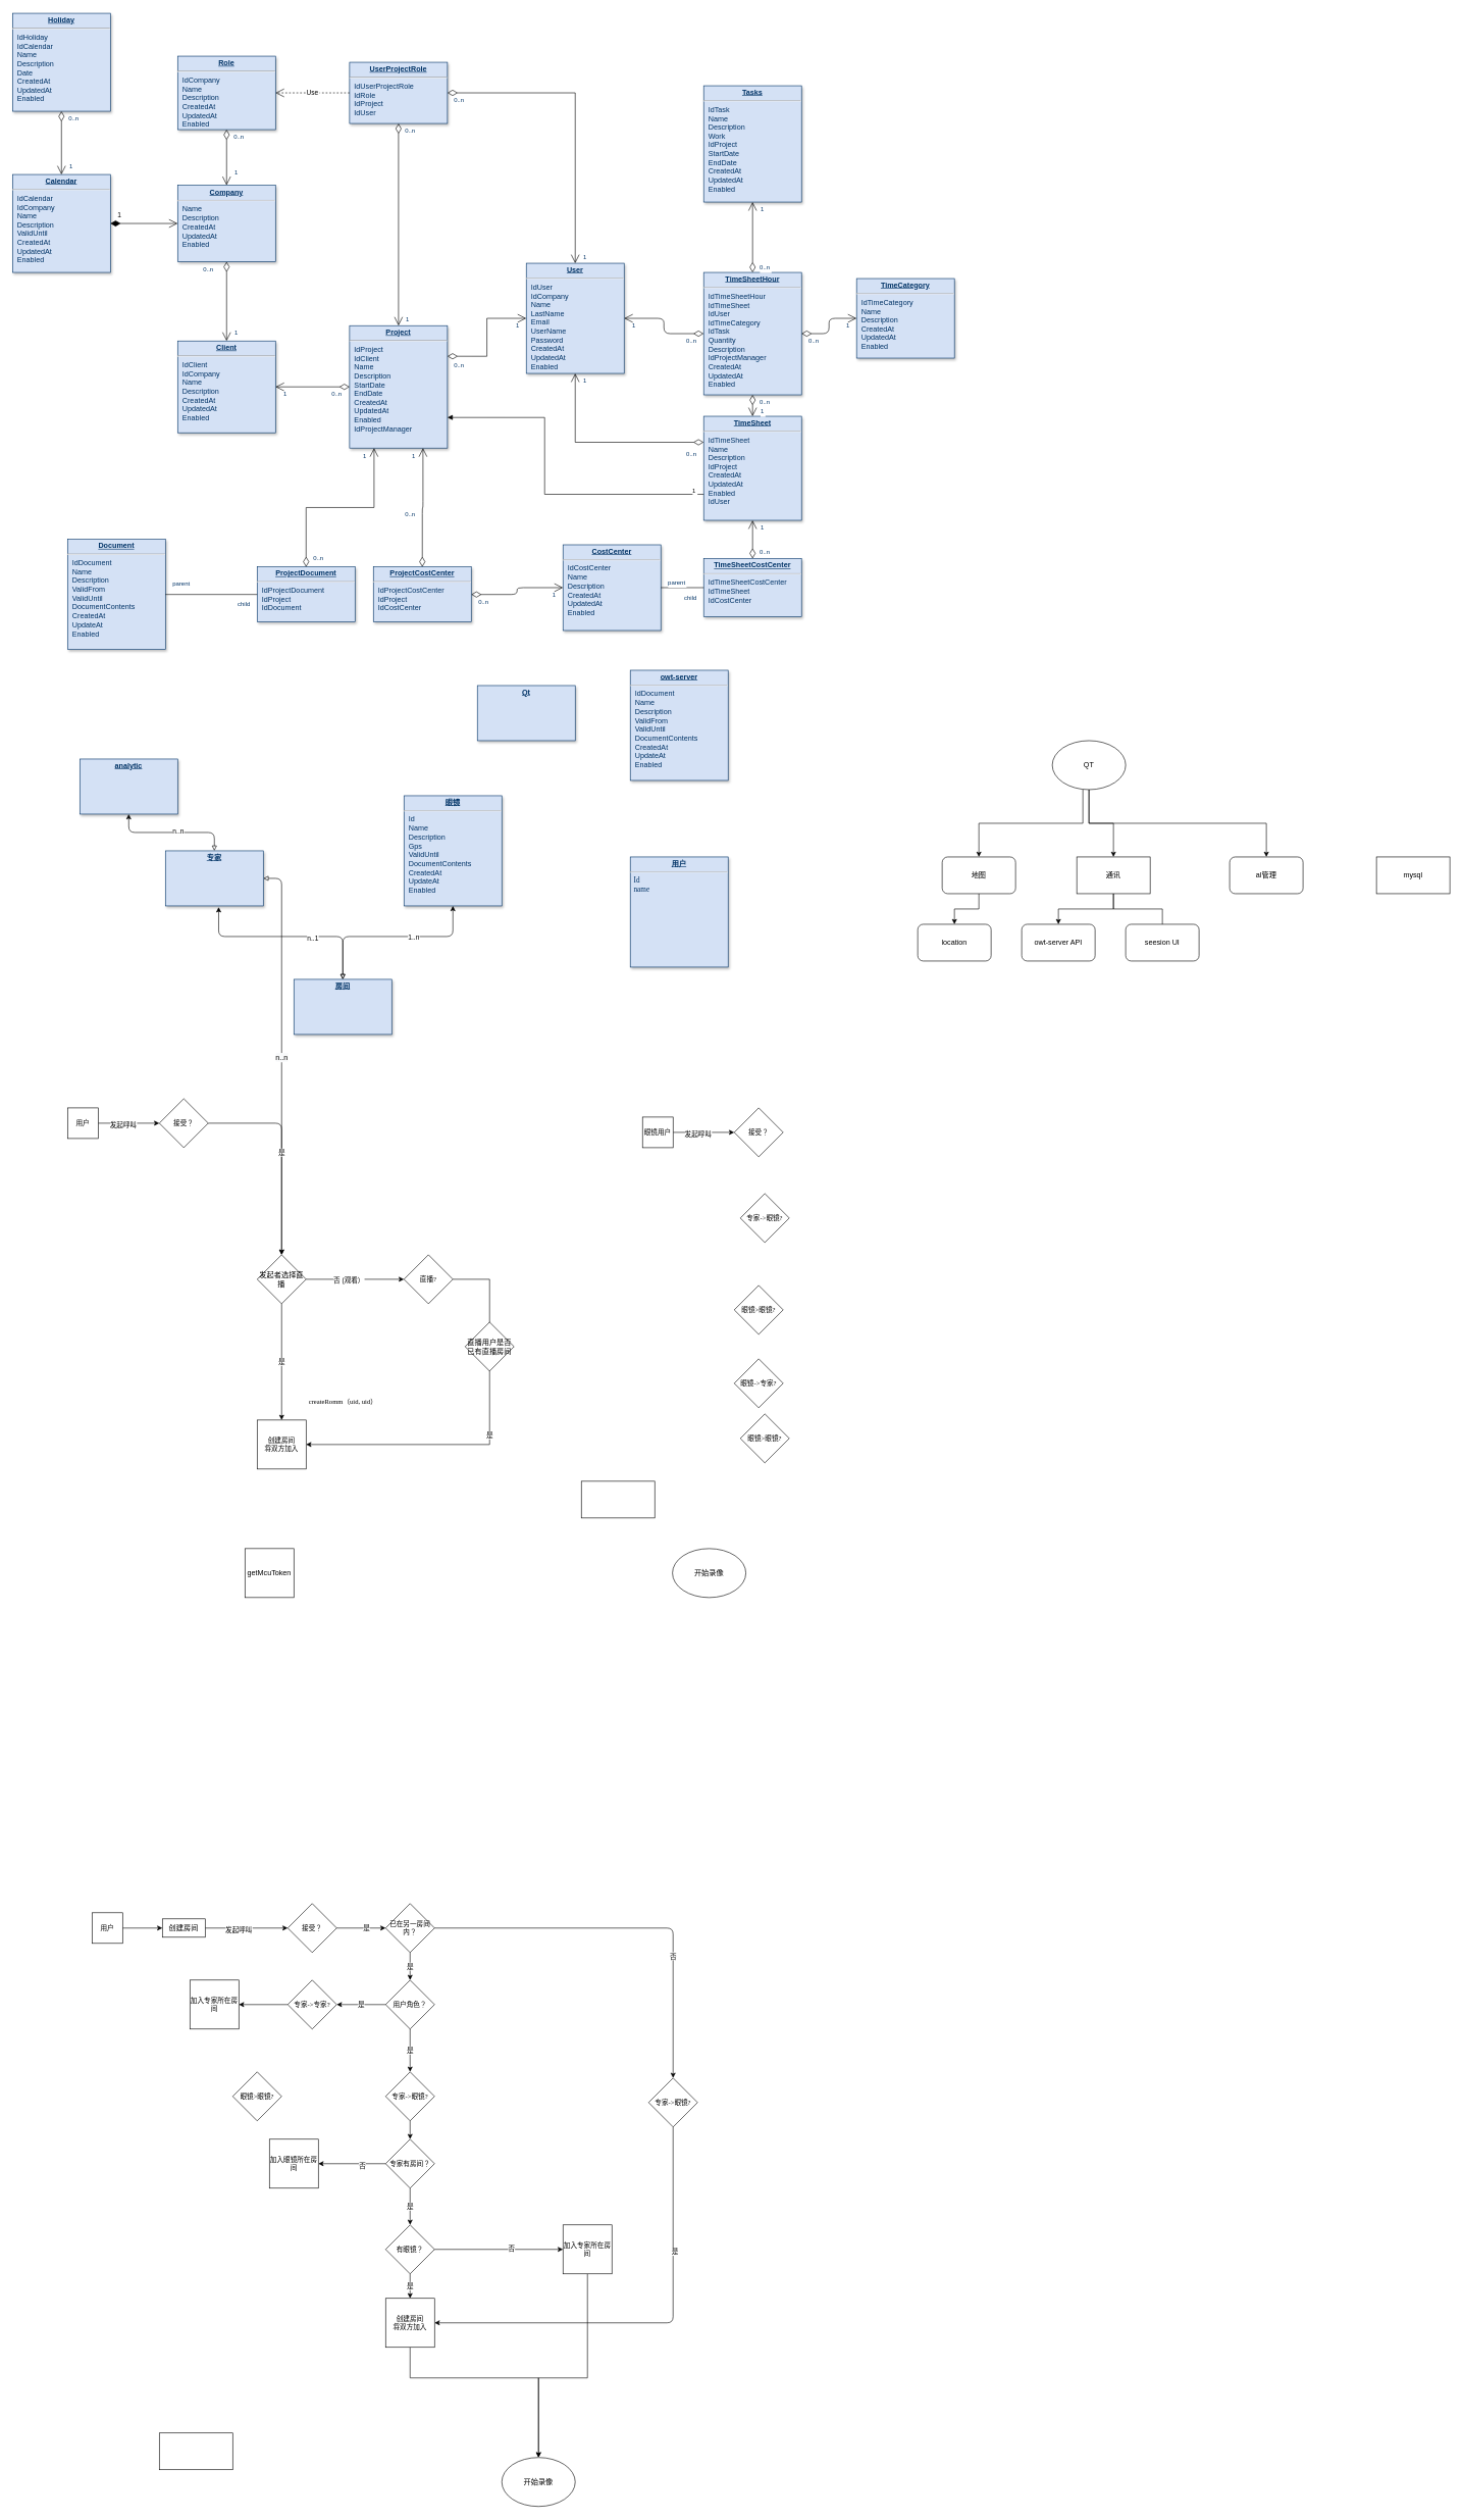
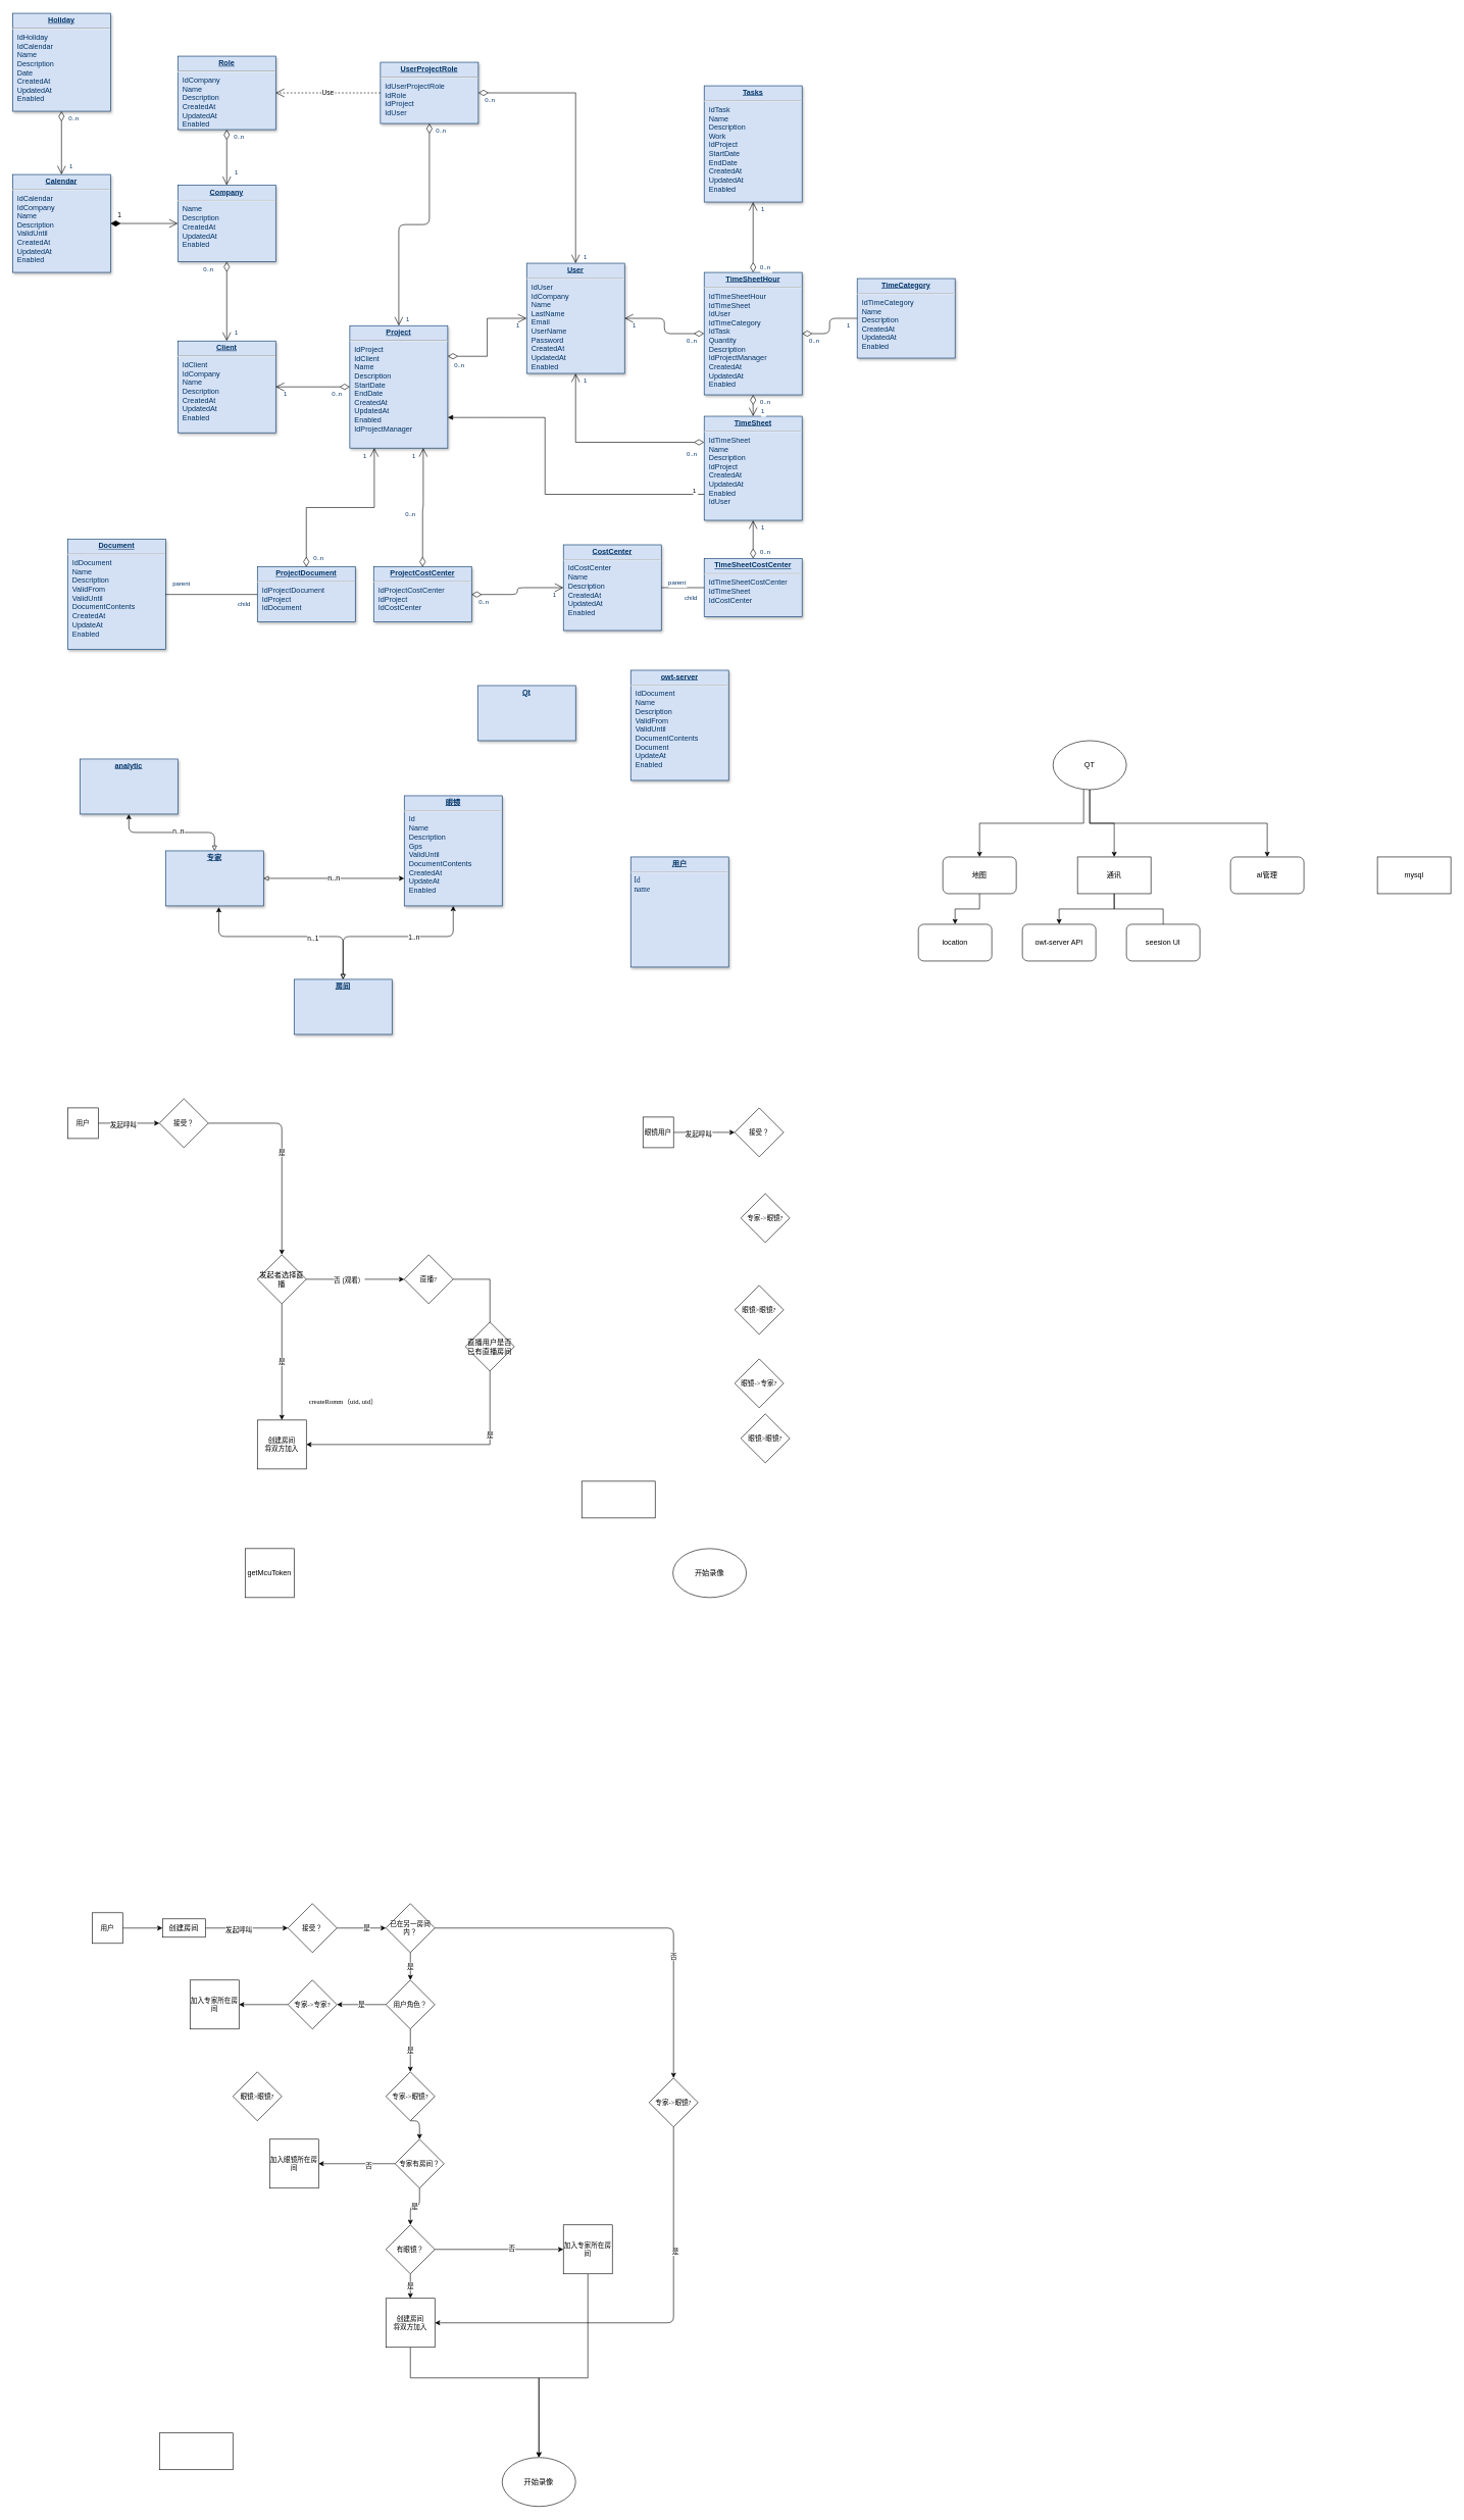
- <mxCell id="6" value="&lt;p style=&quot;margin: 0px; margin-top: 4px; text-align: center; text-decoration: underline;&quot;&gt;&lt;strong&gt;UserProjectRole&lt;/strong&gt;&lt;/p&gt;&lt;hr /&gt;&lt;p style=&quot;margin: 0px; margin-left: 8px;&quot;&gt;IdUserProjectRole&lt;/p&gt;&lt;p style=&quot;margin: 0px; margin-left: 8px;&quot;&gt;IdRole&lt;/p&gt;&lt;p style=&quot;margin: 0px; margin-left: 8px;&quot;&gt;IdProject&lt;/p&gt;&lt;p style=&quot;margin: 0px; margin-left: 8px;&quot;&gt;IdUser&lt;/p&gt;" style="verticalAlign=top;align=left;overflow=fill;fontSize=12;fontFamily=Helvetica;html=1;strokeColor=#003366;shadow=1;fillColor=#D4E1F5;fontColor=#003366" parent="1" vertex="1"><mxGeometry x="571.08" y="100.64" width="160" height="100" as="geometry" /></mxCell>
+ <mxCell id="6" value="&lt;p style=&quot;margin: 0px; margin-top: 4px; text-align: center; text-decoration: underline;&quot;&gt;&lt;strong&gt;UserProjectRole&lt;/strong&gt;&lt;/p&gt;&lt;hr /&gt;&lt;p style=&quot;margin: 0px; margin-left: 8px;&quot;&gt;IdUserProjectRole&lt;/p&gt;&lt;p style=&quot;margin: 0px; margin-left: 8px;&quot;&gt;IdRole&lt;/p&gt;&lt;p style=&quot;margin: 0px; margin-left: 8px;&quot;&gt;IdProject&lt;/p&gt;&lt;p style=&quot;margin: 0px; margin-left: 8px;&quot;&gt;IdUser&lt;/p&gt;" style="verticalAlign=top;align=left;overflow=fill;fontSize=12;fontFamily=Helvetica;html=1;strokeColor=#003366;shadow=1;fillColor=#D4E1F5;fontColor=#003366" parent="1" vertex="1"><mxGeometry x="621.08" y="100.64" width="160" height="100" as="geometry" /></mxCell>
- <mxCell id="49" value="" style="endArrow=open;endSize=12;startArrow=diamondThin;startSize=14;startFill=0;edgeStyle=orthogonalEdgeStyle" parent="1" source="10" target="13" edge="1"><mxGeometry x="1309.36" y="540" as="geometry"><mxPoint x="1289.36" y="539" as="sourcePoint" /><mxPoint x="1449.36" y="539" as="targetPoint" /></mxGeometry></mxCell>
+ <mxCell id="49" value="" style="endArrow=none;endSize=12;startArrow=diamondThin;startSize=14;startFill=0;edgeStyle=orthogonalEdgeStyle;" parent="1" source="10" target="13" edge="1"><mxGeometry x="1309.36" y="540" as="geometry"><mxPoint x="1289.36" y="539" as="sourcePoint" /><mxPoint x="1449.36" y="539" as="targetPoint" /></mxGeometry></mxCell>
- <mxCell id="78" value="&lt;p style=&quot;margin: 0px ; margin-top: 4px ; text-align: center ; text-decoration: underline&quot;&gt;&lt;b&gt;owt-server&lt;/b&gt;&lt;/p&gt;&lt;hr&gt;&lt;p style=&quot;margin: 0px ; margin-left: 8px&quot;&gt;IdDocument&lt;/p&gt;&lt;p style=&quot;margin: 0px ; margin-left: 8px&quot;&gt;Name&lt;/p&gt;&lt;p style=&quot;margin: 0px ; margin-left: 8px&quot;&gt;Description&lt;/p&gt;&lt;p style=&quot;margin: 0px ; margin-left: 8px&quot;&gt;ValidFrom&lt;/p&gt;&lt;p style=&quot;margin: 0px ; margin-left: 8px&quot;&gt;ValidUntil&lt;/p&gt;&lt;p style=&quot;margin: 0px ; margin-left: 8px&quot;&gt;DocumentContents&lt;/p&gt;&lt;p style=&quot;margin: 0px ; margin-left: 8px&quot;&gt;CreatedAt&lt;/p&gt;&lt;p style=&quot;margin: 0px ; margin-left: 8px&quot;&gt;UpdateAt&lt;/p&gt;&lt;p style=&quot;margin: 0px ; margin-left: 8px&quot;&gt;Enabled&lt;/p&gt;" style="verticalAlign=top;align=left;overflow=fill;fontSize=12;fontFamily=Helvetica;html=1;strokeColor=#003366;shadow=1;fillColor=#D4E1F5;fontColor=#003366" parent="1" vertex="1"><mxGeometry x="1030" y="1094" width="160" height="180" as="geometry" /></mxCell>
+ <mxCell id="78" value="&lt;p style=&quot;margin: 0px ; margin-top: 4px ; text-align: center ; text-decoration: underline&quot;&gt;&lt;b&gt;owt-server&lt;/b&gt;&lt;/p&gt;&lt;hr&gt;&lt;p style=&quot;margin: 0px ; margin-left: 8px&quot;&gt;IdDocument&lt;/p&gt;&lt;p style=&quot;margin: 0px ; margin-left: 8px&quot;&gt;Name&lt;/p&gt;&lt;p style=&quot;margin: 0px ; margin-left: 8px&quot;&gt;Description&lt;/p&gt;&lt;p style=&quot;margin: 0px ; margin-left: 8px&quot;&gt;ValidFrom&lt;/p&gt;&lt;p style=&quot;margin: 0px ; margin-left: 8px&quot;&gt;ValidUntil&lt;/p&gt;&lt;p style=&quot;margin: 0px ; margin-left: 8px&quot;&gt;DocumentContents&lt;/p&gt;&lt;p style=&quot;margin: 0px ; margin-left: 8px&quot;&gt;Document&lt;/p&gt;&lt;p style=&quot;margin: 0px ; margin-left: 8px&quot;&gt;UpdateAt&lt;/p&gt;&lt;p style=&quot;margin: 0px ; margin-left: 8px&quot;&gt;Enabled&lt;/p&gt;" style="verticalAlign=top;align=left;overflow=fill;fontSize=12;fontFamily=Helvetica;html=1;strokeColor=#003366;shadow=1;fillColor=#D4E1F5;fontColor=#003366" parent="1" vertex="1"><mxGeometry x="1030" y="1094" width="160" height="180" as="geometry" /></mxCell>
- <mxCell id="93" value="&lt;span style=&quot;color: rgb(0 , 0 , 0) ; font-family: &amp;#34;helvetica&amp;#34; ; font-size: 12px ; font-style: normal ; font-weight: 400 ; letter-spacing: normal ; text-align: center ; text-indent: 0px ; text-transform: none ; word-spacing: 0px ; background-color: rgb(248 , 249 , 250) ; display: inline ; float: none&quot;&gt;n..n&lt;/span&gt;" style="edgeStyle=orthogonalEdgeStyle;rounded=1;orthogonalLoop=1;jettySize=auto;html=1;exitX=1;exitY=0.5;exitDx=0;exitDy=0;startArrow=block;startFill=0;fillColor=#0050ef;" parent="1" source="96" target="166" edge="1"><mxGeometry relative="1" as="geometry"><mxPoint x="660" y="1434" as="targetPoint" /></mxGeometry></mxCell>
+ <mxCell id="93" value="&lt;span style=&quot;color: rgb(0 , 0 , 0) ; font-family: &amp;#34;helvetica&amp;#34; ; font-size: 12px ; font-style: normal ; font-weight: 400 ; letter-spacing: normal ; text-align: center ; text-indent: 0px ; text-transform: none ; word-spacing: 0px ; background-color: rgb(248 , 249 , 250) ; display: inline ; float: none&quot;&gt;n..n&lt;/span&gt;" style="edgeStyle=orthogonalEdgeStyle;rounded=1;orthogonalLoop=1;jettySize=auto;html=1;exitX=1;exitY=0.5;exitDx=0;exitDy=0;entryX=0;entryY=0.75;entryDx=0;entryDy=0;startArrow=block;startFill=0;fillColor=#0050ef;" parent="1" source="96" target="103" edge="1"><mxGeometry relative="1" as="geometry"><mxPoint x="660" y="1434" as="targetPoint" /></mxGeometry></mxCell>
- <mxCell id="143" value="专家有房间？" style="rhombus;whiteSpace=wrap;html=1;gradientColor=none;fontFamily=Times New Roman;fontSize=11;" parent="1" vertex="1"><mxGeometry x="630" y="3494" width="80" height="80" as="geometry" /></mxCell>
+ <mxCell id="143" value="专家有房间？" style="rhombus;whiteSpace=wrap;html=1;gradientColor=none;fontFamily=Times New Roman;fontSize=11;" parent="1" vertex="1"><mxGeometry x="645" y="3494" width="80" height="80" as="geometry" /></mxCell>
